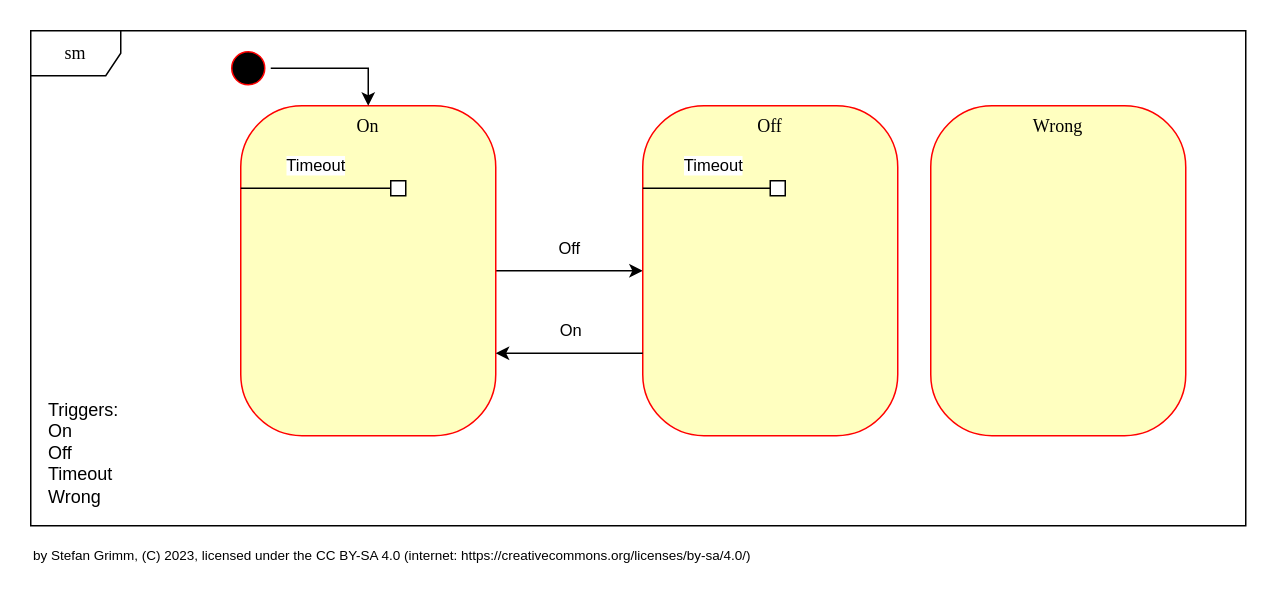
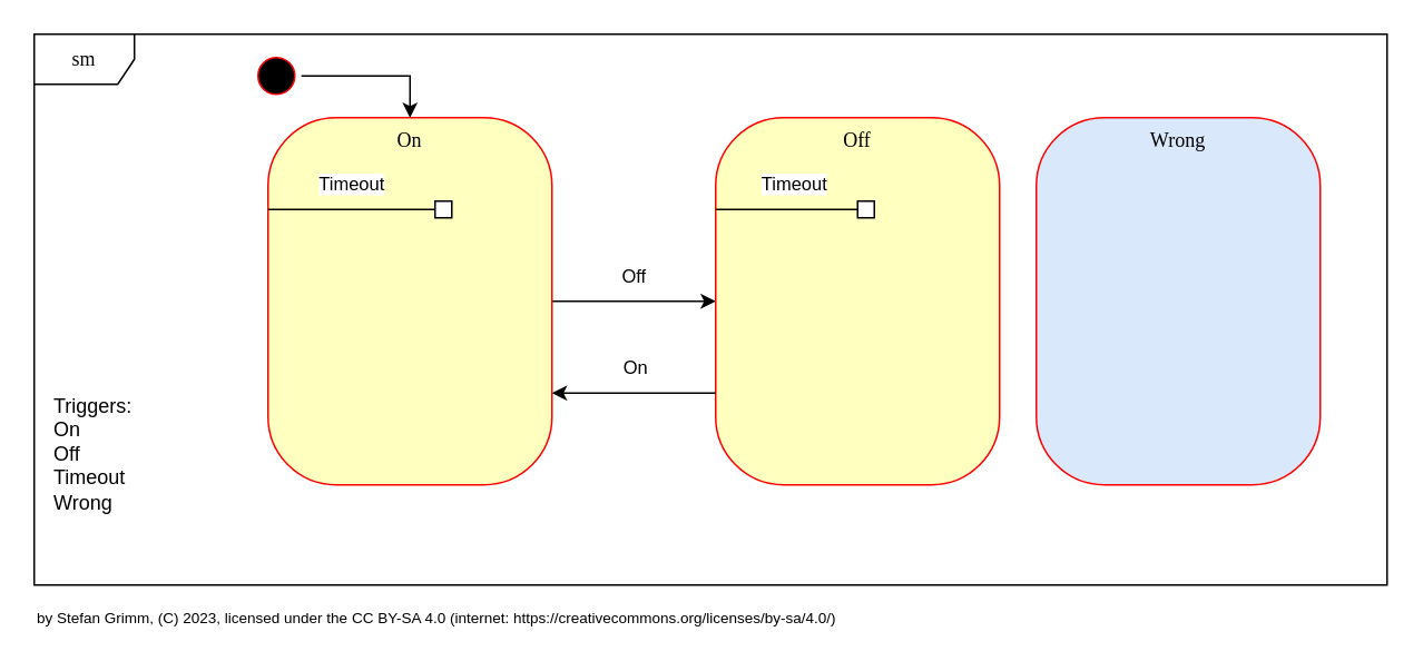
- <mxCell id="15" value="Wrong" style="rounded=1;whiteSpace=wrap;html=1;arcSize=24;fillColor=#ffffc0;strokeColor=#ff0000;shadow=0;comic=0;labelBackgroundColor=none;fontFamily=Verdana;fontSize=12;fontColor=#000000;align=center;verticalAlign=top;" vertex="1" parent="1"><mxGeometry x="620" y="70" width="170" height="220" as="geometry" /></mxCell>
+ <mxCell id="15" value="Wrong" style="rounded=1;whiteSpace=wrap;html=1;arcSize=24;fillColor=#dae8fc;strokeColor=#ff0000;shadow=0;comic=0;labelBackgroundColor=none;fontFamily=Verdana;fontSize=12;fontColor=#000000;align=center;verticalAlign=top;" vertex="1" parent="1"><mxGeometry x="620" y="70" width="170" height="220" as="geometry" /></mxCell>
- <mxCell id="13" value="Triggers:&lt;br&gt;On&lt;br&gt;Off&lt;br&gt;Timeout&lt;br&gt;Wrong" style="text;html=1;strokeColor=none;fillColor=none;align=left;verticalAlign=bottom;whiteSpace=wrap;rounded=0;" vertex="1" parent="1"><mxGeometry x="30" y="230" width="100" height="110" as="geometry" /></mxCell>
+ <mxCell id="13" value="Triggers:&lt;br&gt;On&lt;br&gt;Off&lt;br&gt;Timeout&lt;br&gt;Wrong" style="text;html=1;strokeColor=none;fillColor=none;align=left;verticalAlign=bottom;whiteSpace=wrap;rounded=0;" vertex="1" parent="1"><mxGeometry x="30" y="200" width="100" height="110" as="geometry" /></mxCell>
